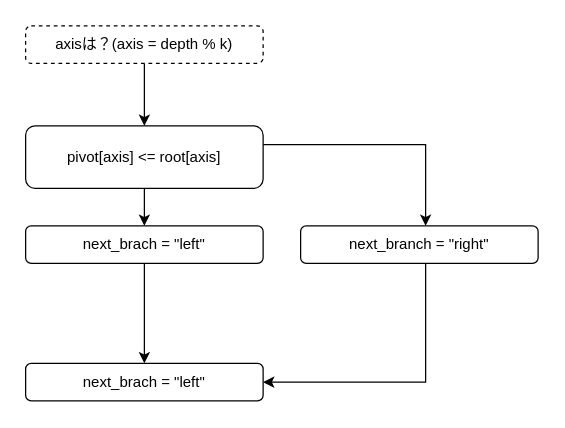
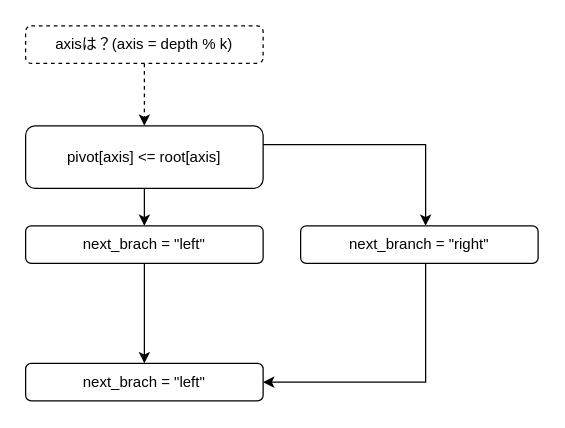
- <mxCell id="2" value="" style="edgeStyle=orthogonalEdgeStyle;rounded=0;orthogonalLoop=1;jettySize=auto;html=1;" edge="1" parent="1" source="3" target="6"><mxGeometry relative="1" as="geometry" /></mxCell>
+ <mxCell id="2" value="" style="edgeStyle=orthogonalEdgeStyle;rounded=0;orthogonalLoop=1;jettySize=auto;html=1;dashed=1;" edge="1" parent="1" source="3" target="6"><mxGeometry relative="1" as="geometry" /></mxCell>
